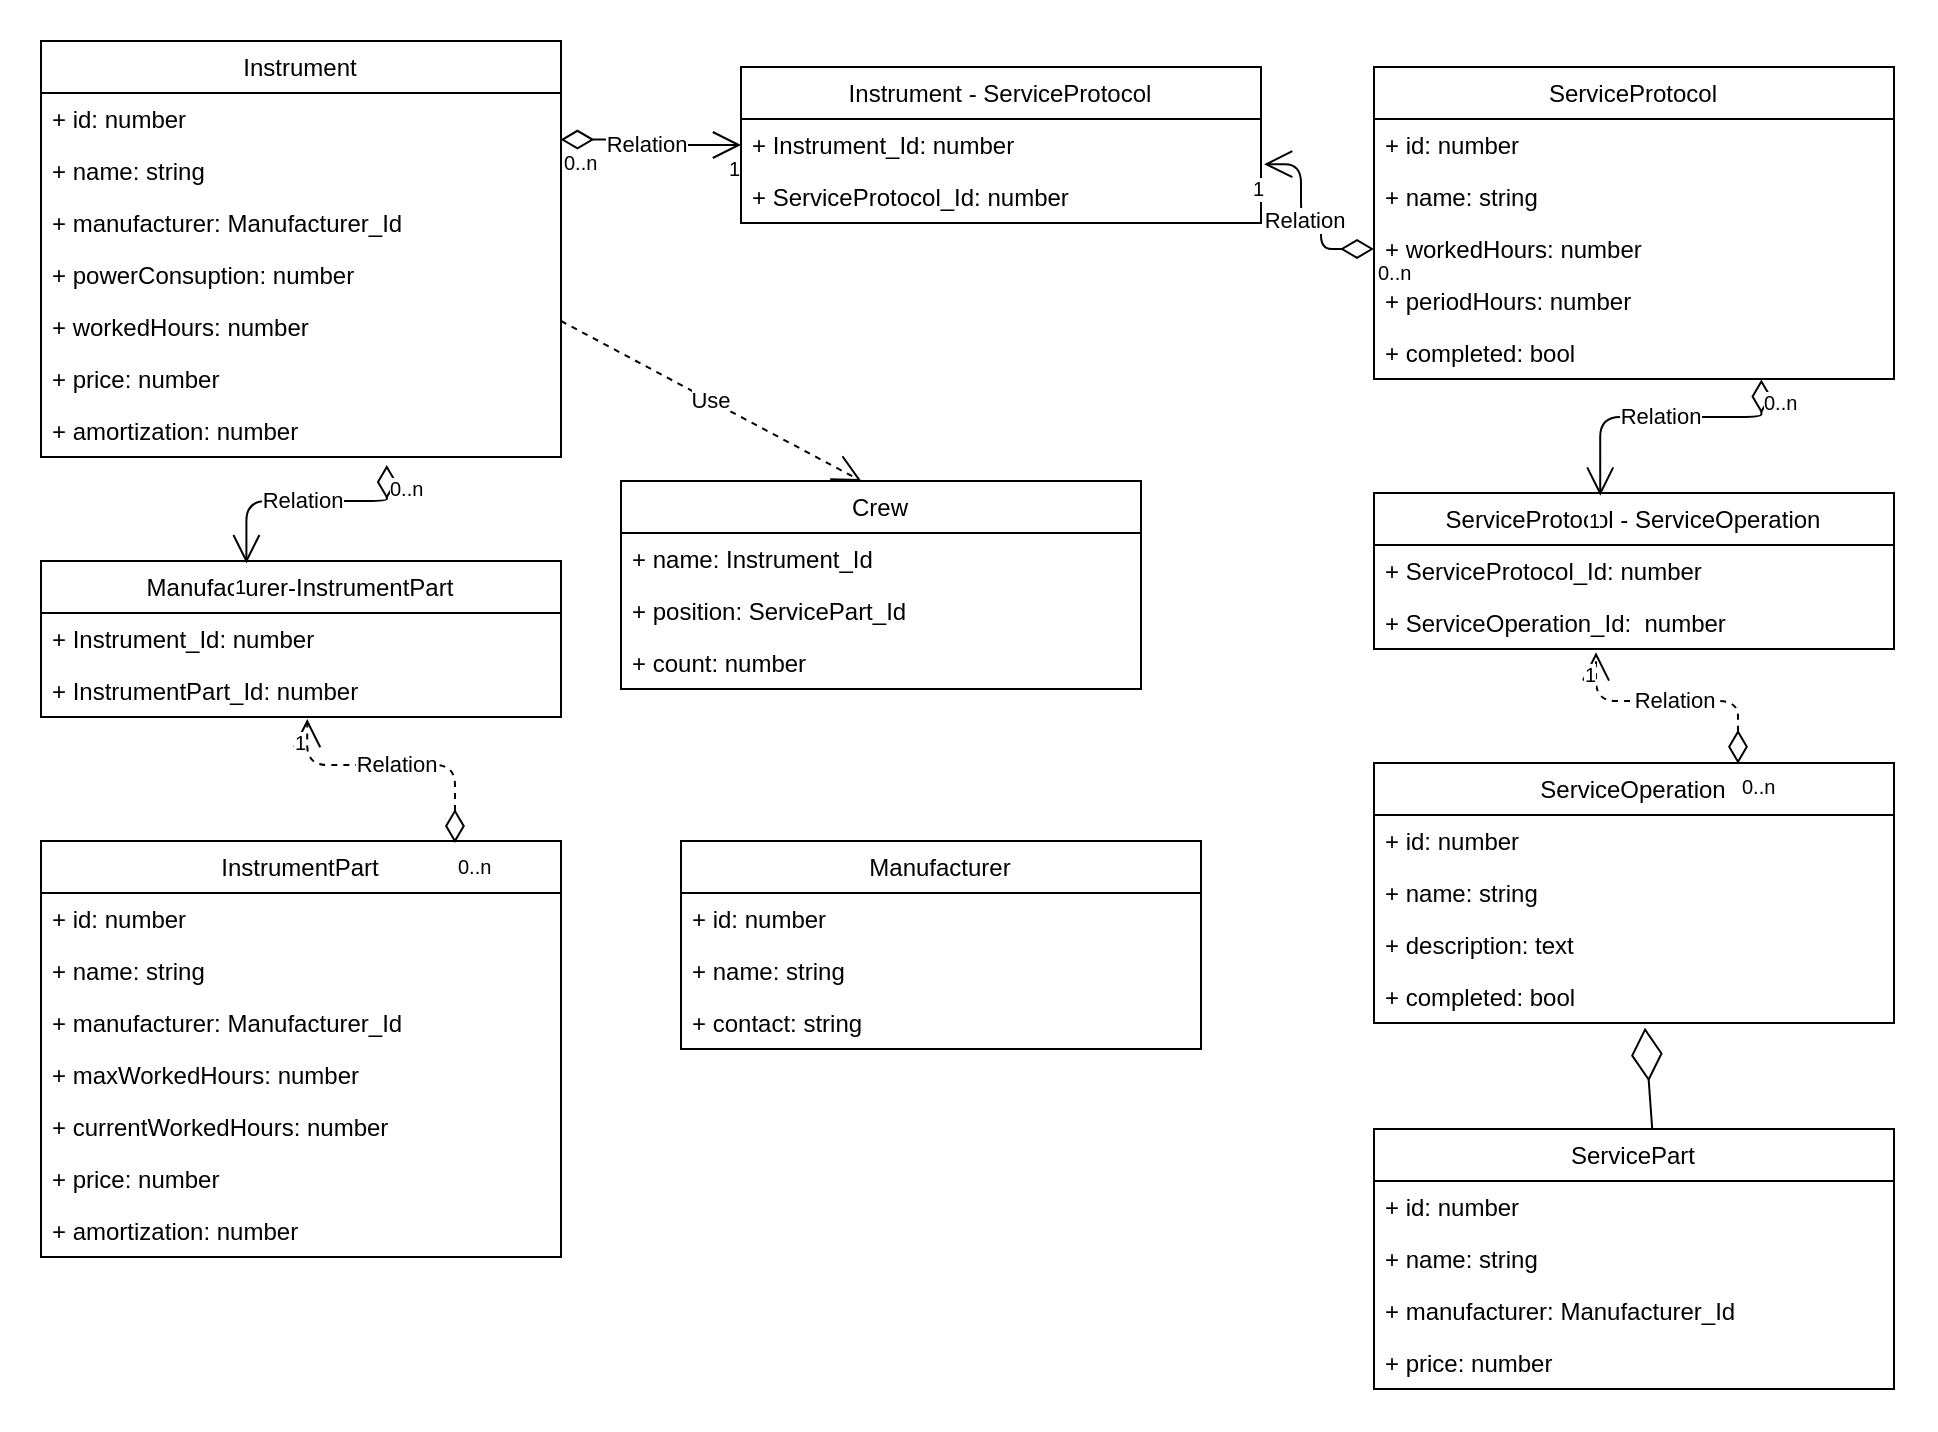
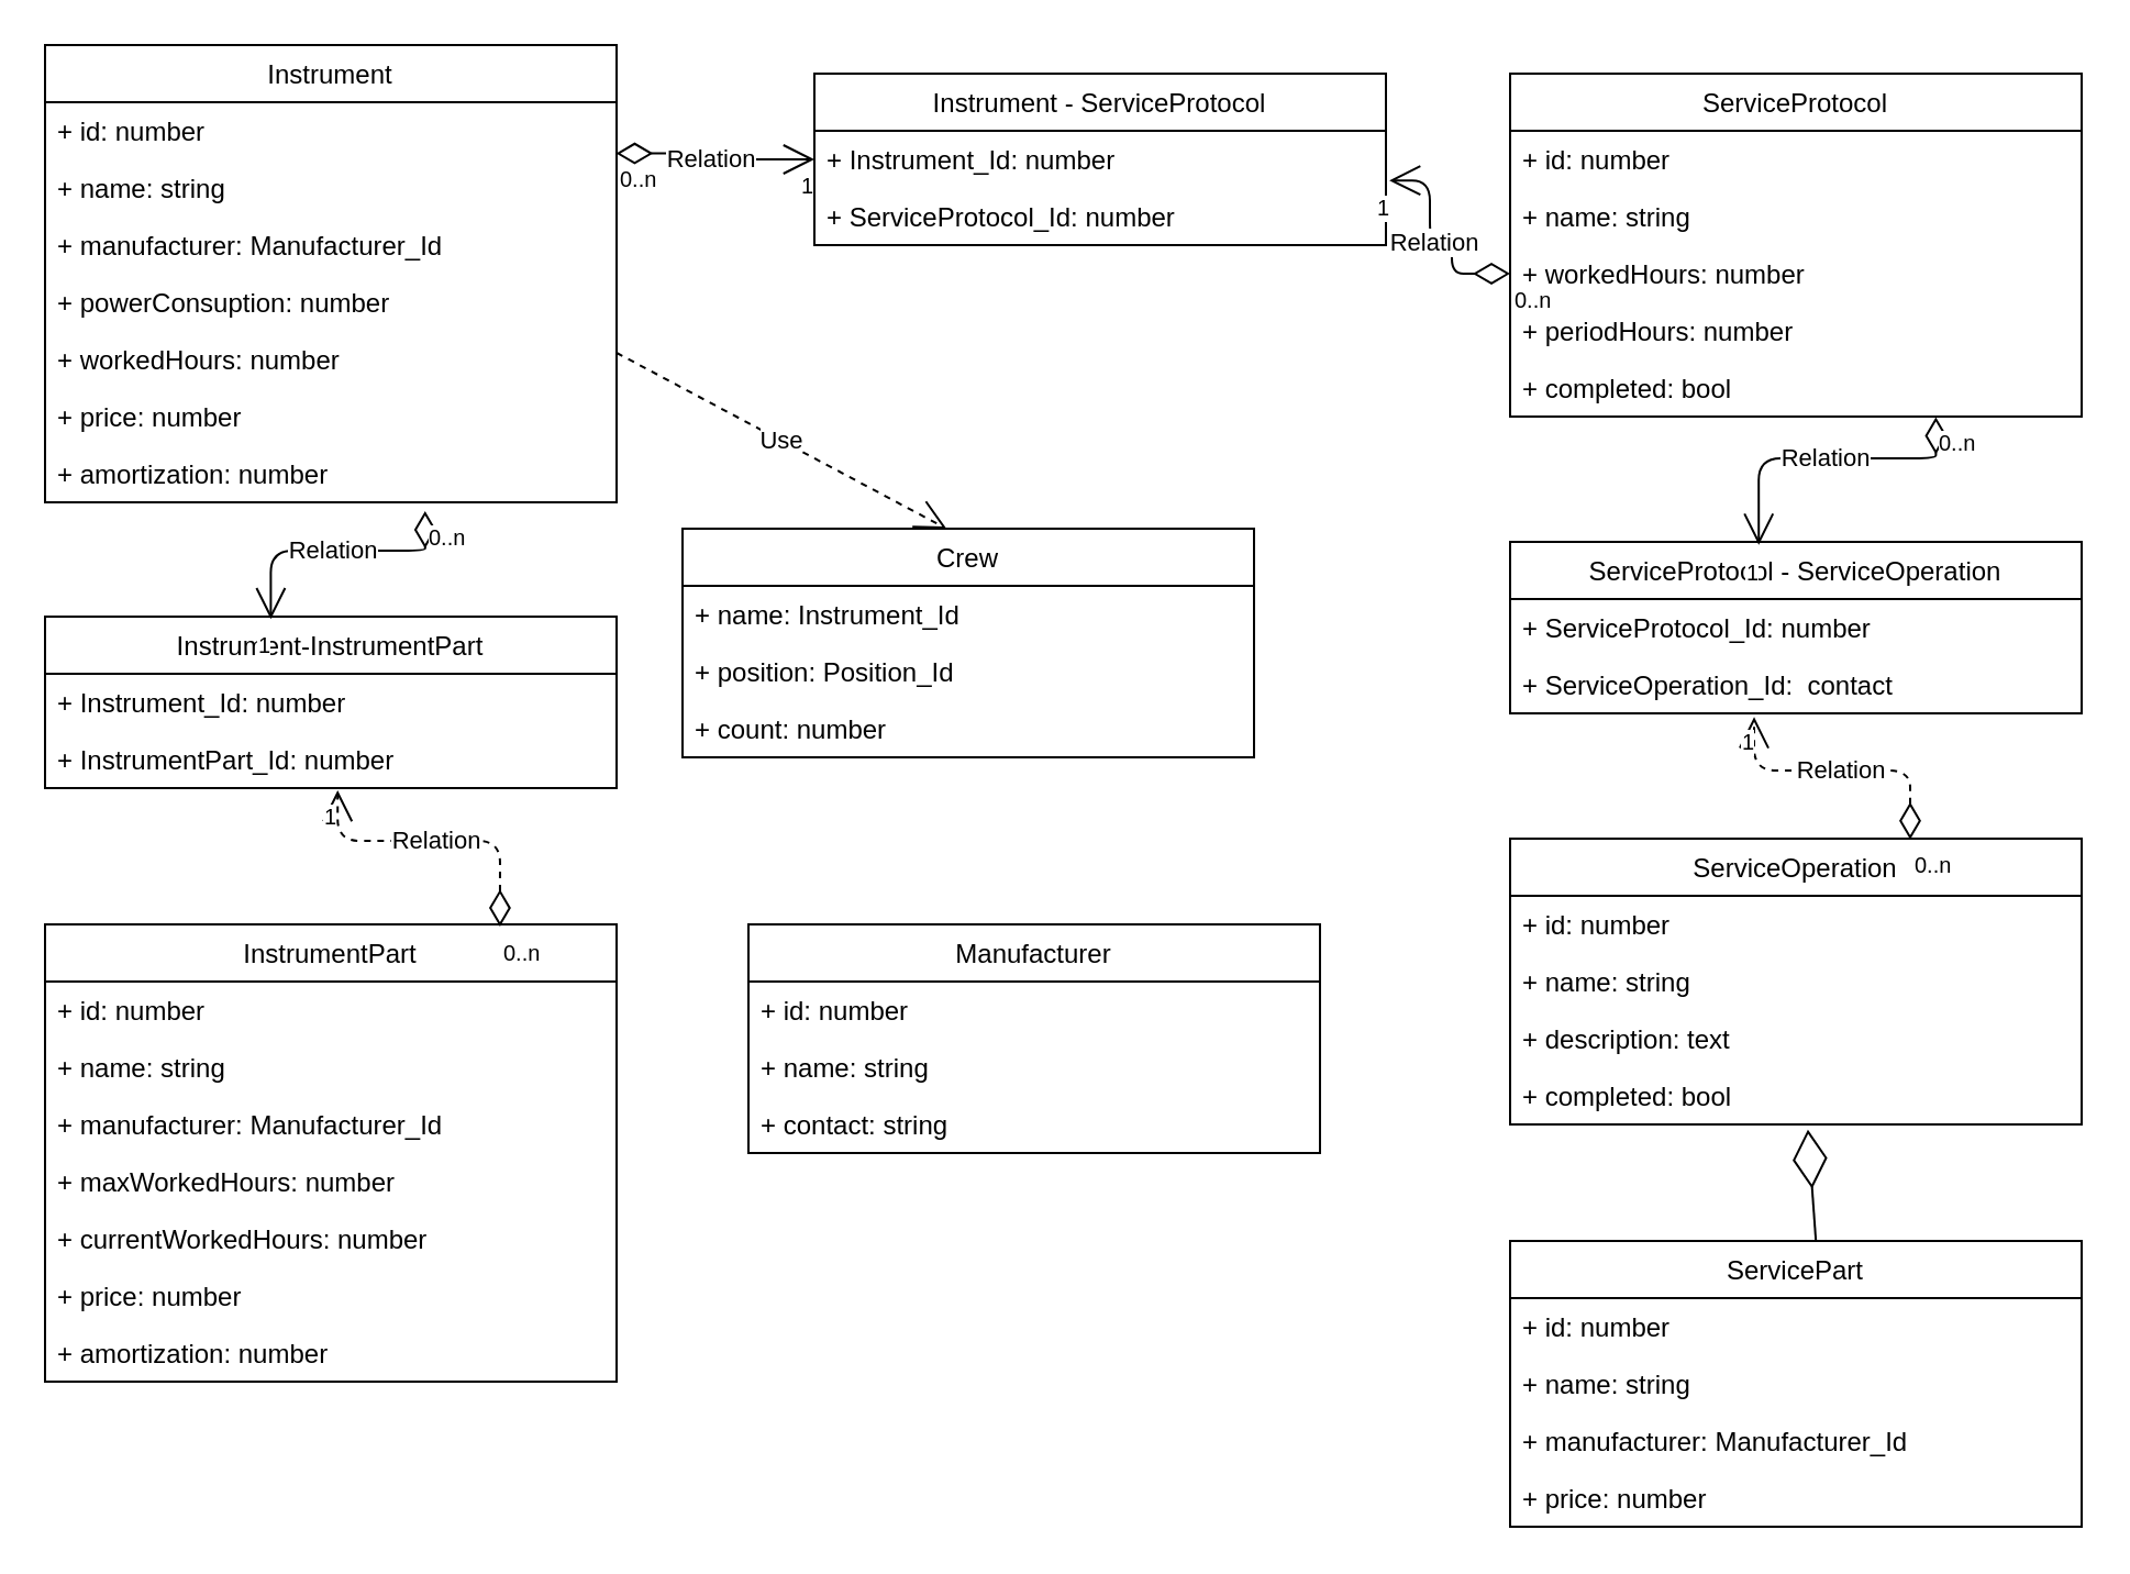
- <mxCell id="33" value="Manufacturer-InstrumentPart" style="swimlane;fontStyle=0;childLayout=stackLayout;horizontal=1;startSize=26;fillColor=none;horizontalStack=0;resizeParent=1;resizeParentMax=0;resizeLast=0;collapsible=1;marginBottom=0;" vertex="1" parent="1"><mxGeometry x="20" y="280" width="260" height="78" as="geometry" /></mxCell>
+ <mxCell id="33" value="Instrument-InstrumentPart" style="swimlane;fontStyle=0;childLayout=stackLayout;horizontal=1;startSize=26;fillColor=none;horizontalStack=0;resizeParent=1;resizeParentMax=0;resizeLast=0;collapsible=1;marginBottom=0;" vertex="1" parent="1"><mxGeometry x="20" y="280" width="260" height="78" as="geometry" /></mxCell>
- <mxCell id="31" value="+ position: ServicePart_Id" style="text;strokeColor=none;fillColor=none;align=left;verticalAlign=top;spacingLeft=4;spacingRight=4;overflow=hidden;rotatable=0;points=[[0,0.5],[1,0.5]];portConstraint=eastwest;" parent="29" vertex="1"><mxGeometry y="52" width="260" height="26" as="geometry" /></mxCell>
+ <mxCell id="31" value="+ position: Position_Id" style="text;strokeColor=none;fillColor=none;align=left;verticalAlign=top;spacingLeft=4;spacingRight=4;overflow=hidden;rotatable=0;points=[[0,0.5],[1,0.5]];portConstraint=eastwest;" parent="29" vertex="1"><mxGeometry y="52" width="260" height="26" as="geometry" /></mxCell>
- <mxCell id="44" value="+ ServiceOperation_Id:  number" style="text;strokeColor=none;fillColor=none;align=left;verticalAlign=top;spacingLeft=4;spacingRight=4;overflow=hidden;rotatable=0;points=[[0,0.5],[1,0.5]];portConstraint=eastwest;" vertex="1" parent="42"><mxGeometry y="52" width="260" height="26" as="geometry" /></mxCell>
+ <mxCell id="44" value="+ ServiceOperation_Id:  contact" style="text;strokeColor=none;fillColor=none;align=left;verticalAlign=top;spacingLeft=4;spacingRight=4;overflow=hidden;rotatable=0;points=[[0,0.5],[1,0.5]];portConstraint=eastwest;" vertex="1" parent="42"><mxGeometry y="52" width="260" height="26" as="geometry" /></mxCell>
